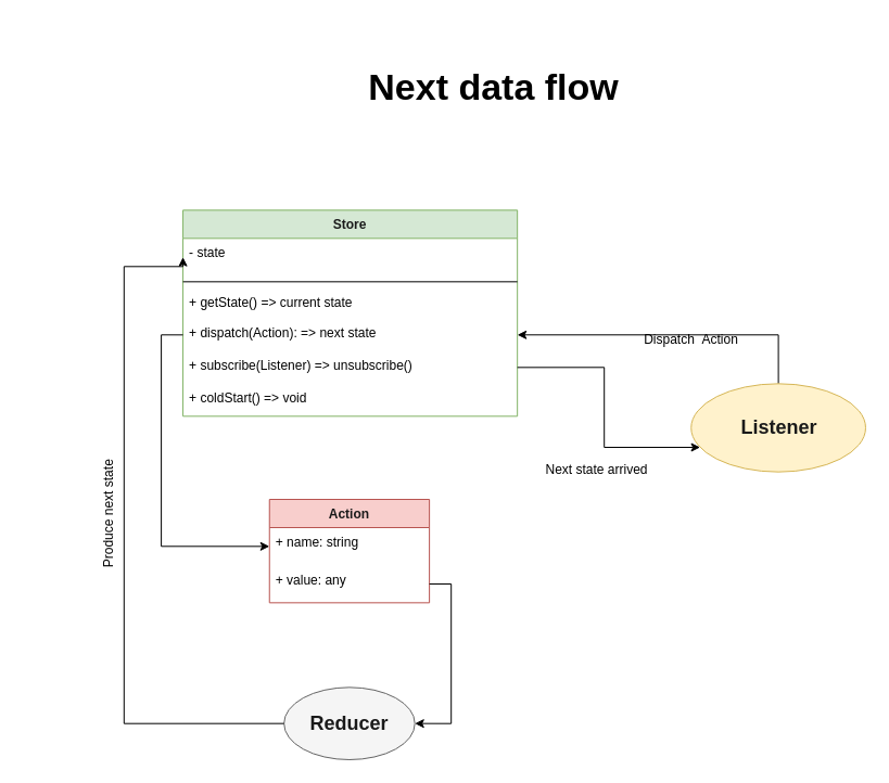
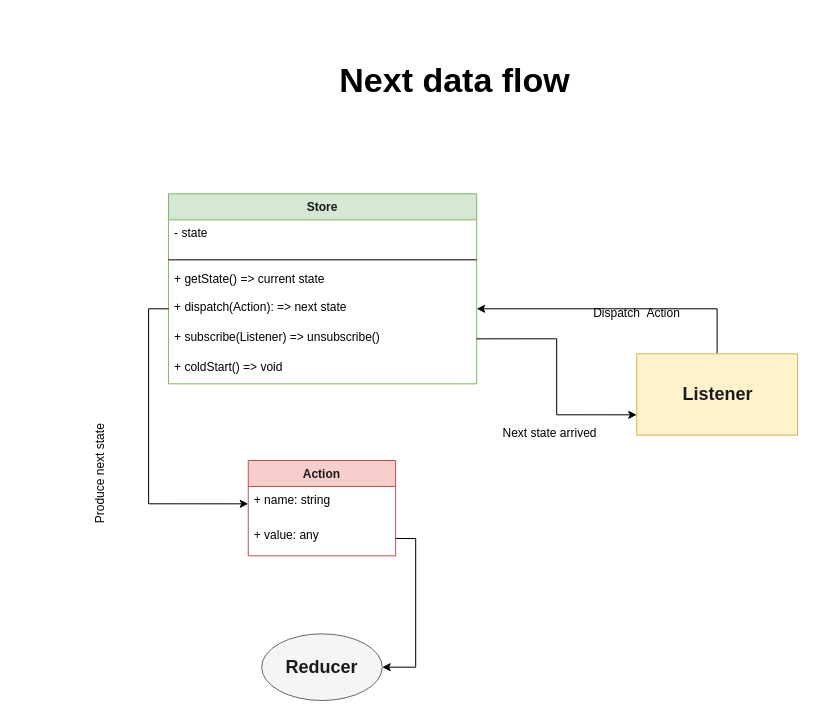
- <mxCell id="16" value="&lt;font color=&quot;#1a1a1a&quot; size=&quot;1&quot;&gt;&lt;b style=&quot;font-size: 18px&quot;&gt;Listener&lt;/b&gt;&lt;/font&gt;" style="ellipse;html=1;fillColor=#fff2cc;strokeColor=#d6b656;" parent="2" vertex="1"><mxGeometry x="549.245" y="293.333" width="160.755" height="81.333" as="geometry" /></mxCell>
+ <mxCell id="16" value="&lt;font color=&quot;#1a1a1a&quot; size=&quot;1&quot;&gt;&lt;b style=&quot;font-size: 18px&quot;&gt;Listener&lt;/b&gt;&lt;/font&gt;" style="html=1;fillColor=#fff2cc;strokeColor=#d6b656;" parent="2" vertex="1"><mxGeometry x="549.245" y="293.333" width="160.755" height="81.333" as="geometry" /></mxCell>
- <mxCell id="18" style="edgeStyle=orthogonalEdgeStyle;rounded=0;orthogonalLoop=1;jettySize=auto;html=1;exitX=0;exitY=0.5;exitDx=0;exitDy=0;entryX=0;entryY=0.5;entryDx=0;entryDy=0;" parent="2" source="7" target="9" edge="1"><mxGeometry relative="1" as="geometry"><Array as="points"><mxPoint x="26.792" y="606.667" /><mxPoint x="26.792" y="185.333" /></Array></mxGeometry></mxCell>
